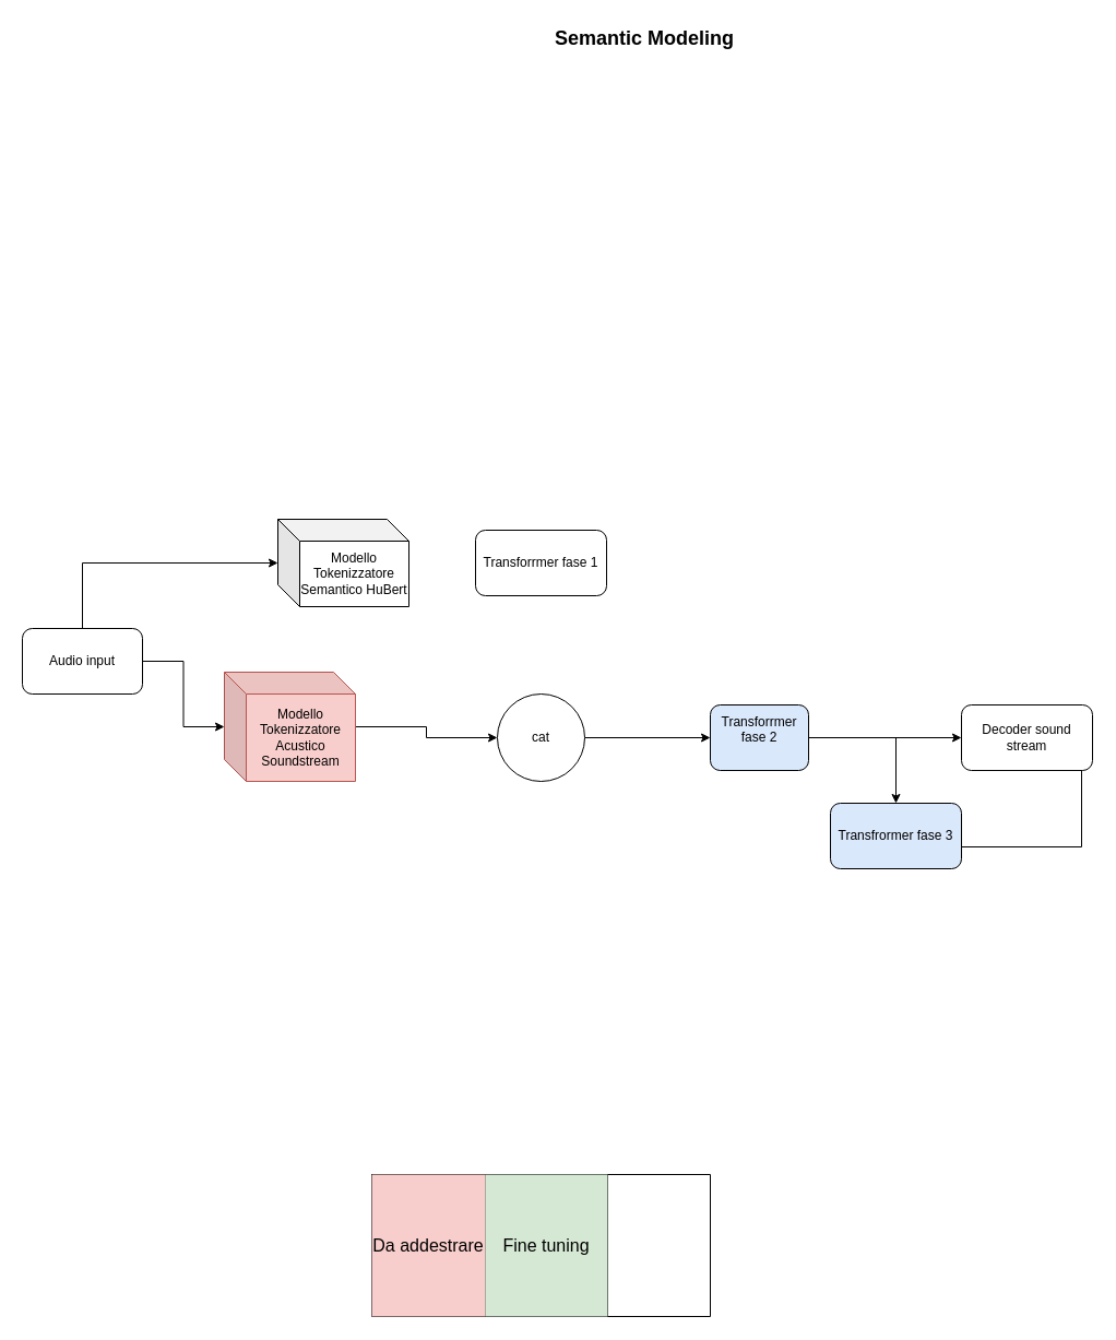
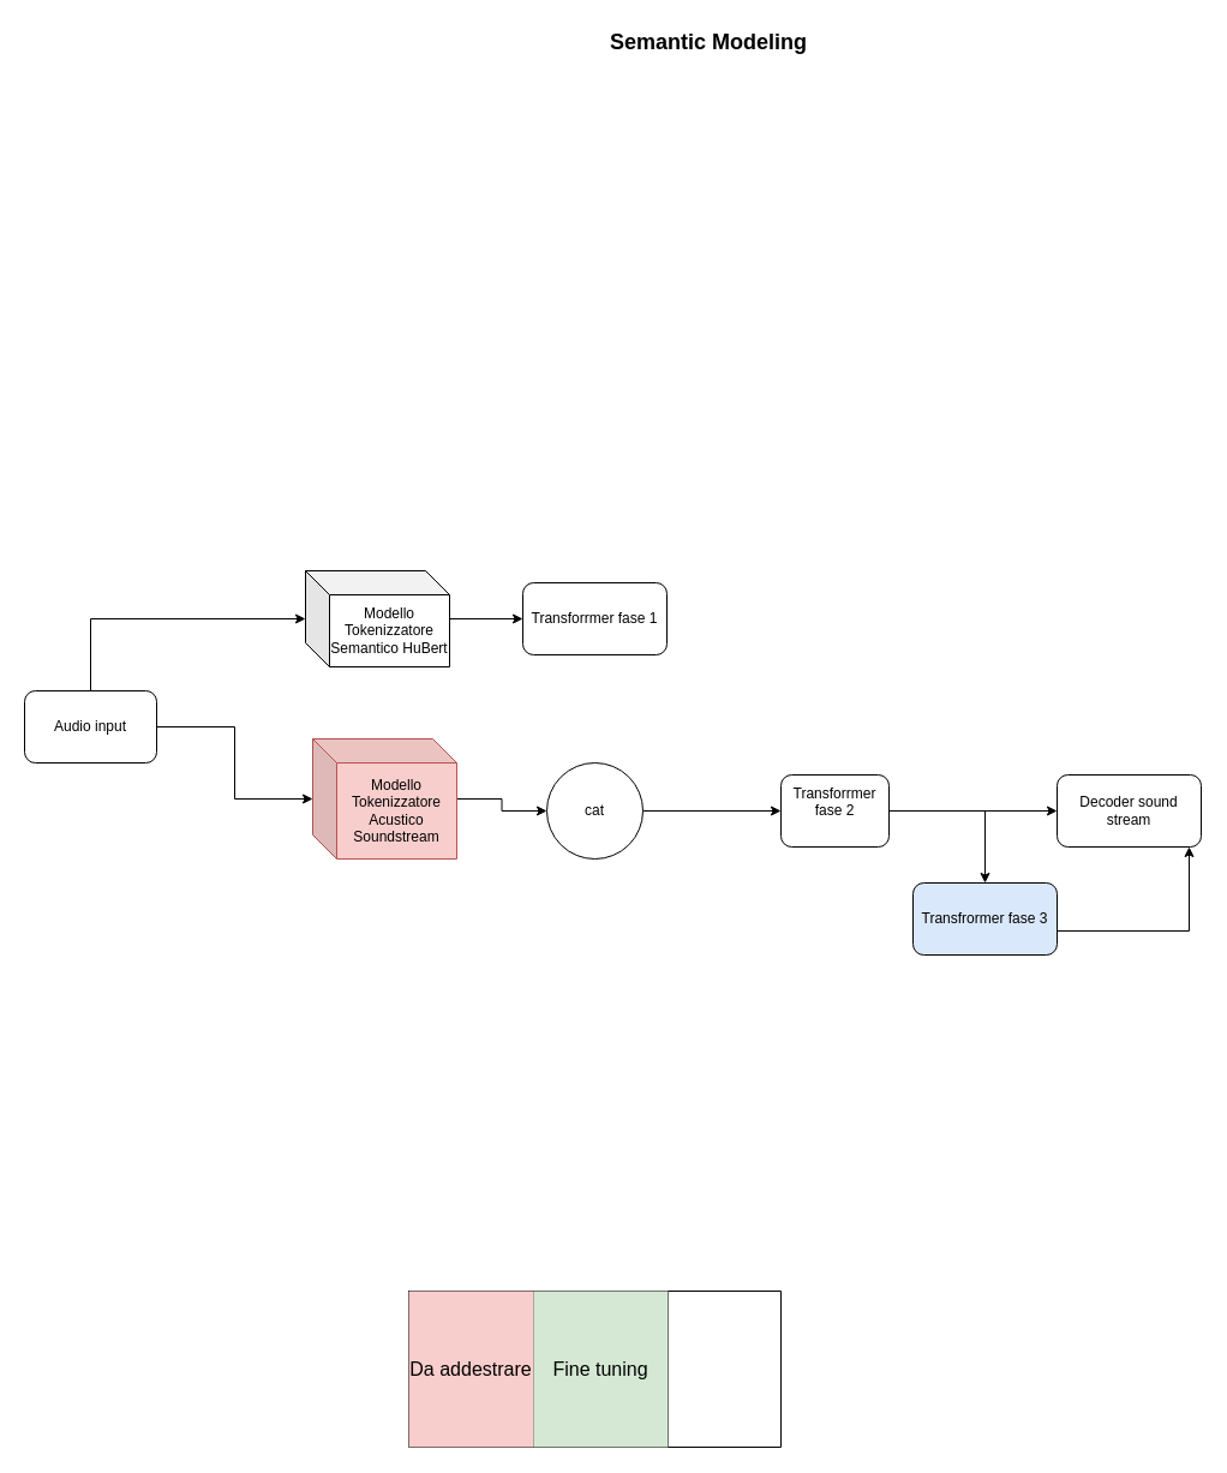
+ <mxCell id="5" style="edgeStyle=orthogonalEdgeStyle;rounded=0;orthogonalLoop=1;jettySize=auto;html=1;entryX=0;entryY=0.5;entryDx=0;entryDy=0;" parent="1" source="6" target="18" edge="1"><mxGeometry relative="1" as="geometry"><mxPoint x="440" y="465" as="targetPoint" /></mxGeometry></mxCell>
- <mxCell id="8" value="Modello Tokenizzatore Acustico Soundstream" style="shape=cube;whiteSpace=wrap;html=1;boundedLbl=1;backgroundOutline=1;darkOpacity=0.05;darkOpacity2=0.1;fillColor=#f8cecc;strokeColor=#b85450;" parent="1" vertex="1"><mxGeometry x="205" y="615" width="120" height="100" as="geometry" /></mxCell>
+ <mxCell id="8" value="Modello Tokenizzatore Acustico Soundstream" style="shape=cube;whiteSpace=wrap;html=1;boundedLbl=1;backgroundOutline=1;darkOpacity=0.05;darkOpacity2=0.1;fillColor=#f8cecc;strokeColor=#b85450;" parent="1" vertex="1"><mxGeometry x="260" y="615" width="120" height="100" as="geometry" /></mxCell>
- <mxCell id="11" value="Transforrmer fase&lt;span style=&quot;background-color: initial;&quot;&gt;&amp;nbsp;2&lt;/span&gt;&lt;div&gt;&lt;div&gt;&lt;br&gt;&lt;/div&gt;&lt;/div&gt;" style="rounded=1;whiteSpace=wrap;html=1;fillColor=#dae8fc;" parent="1" vertex="1"><mxGeometry x="650" y="645" width="90" height="60" as="geometry" /></mxCell>
+ <mxCell id="11" value="Transforrmer fase&lt;span style=&quot;background-color: initial;&quot;&gt;&amp;nbsp;2&lt;/span&gt;&lt;div&gt;&lt;div&gt;&lt;br&gt;&lt;/div&gt;&lt;/div&gt;" style="rounded=1;whiteSpace=wrap;html=1;" parent="1" vertex="1"><mxGeometry x="650" y="645" width="90" height="60" as="geometry" /></mxCell>
- <mxCell id="22" style="edgeStyle=orthogonalEdgeStyle;rounded=0;orthogonalLoop=1;jettySize=auto;html=1;endArrow=none;" edge="1" parent="1" source="23" target="19"><mxGeometry relative="1" as="geometry"><Array as="points"><mxPoint x="990" y="775" /></Array></mxGeometry></mxCell>
+ <mxCell id="22" style="edgeStyle=orthogonalEdgeStyle;rounded=0;orthogonalLoop=1;jettySize=auto;html=1;" edge="1" parent="1" source="23" target="19"><mxGeometry relative="1" as="geometry"><Array as="points"><mxPoint x="990" y="775" /></Array></mxGeometry></mxCell>
